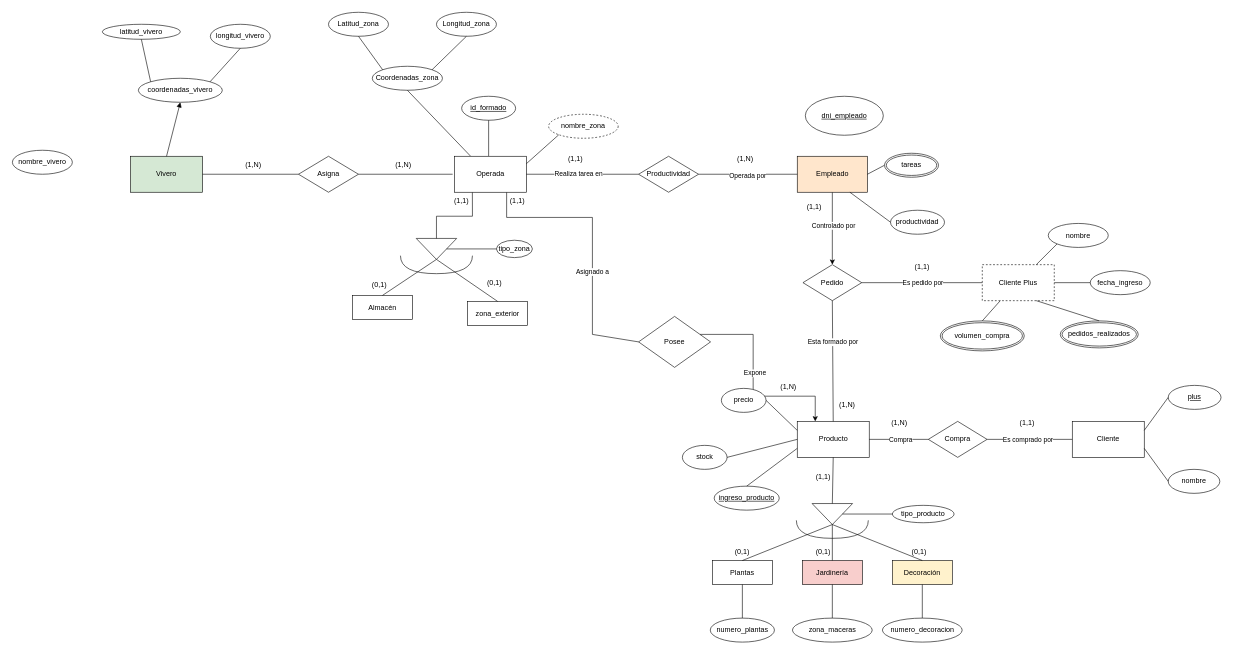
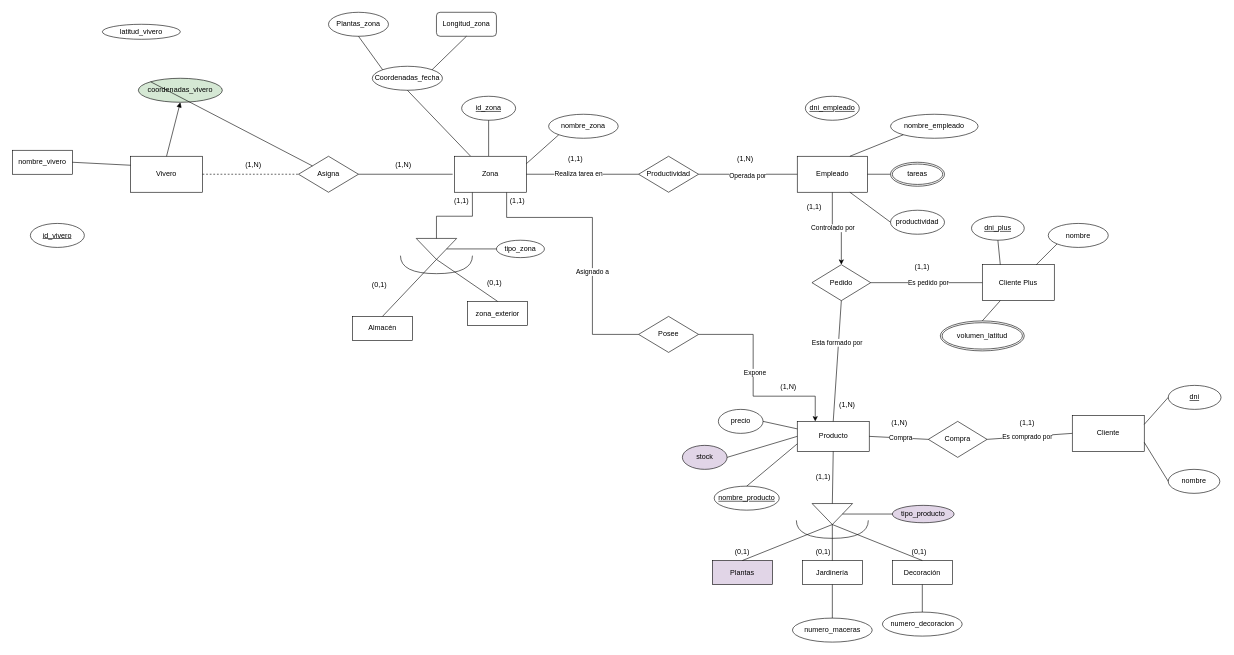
- <mxCell id="112" value="Latitud_zona" style="ellipse;whiteSpace=wrap;html=1;align=center;" parent="1" vertex="1"><mxGeometry x="547" y="20" width="100" height="40" as="geometry" /></mxCell>
+ <mxCell id="112" value="Plantas_zona" style="ellipse;whiteSpace=wrap;html=1;align=center;" parent="1" vertex="1"><mxGeometry x="547" y="20" width="100" height="40" as="geometry" /></mxCell>
- <mxCell id="113" value="Longitud_zona" style="ellipse;whiteSpace=wrap;html=1;align=center;" parent="1" vertex="1"><mxGeometry x="727" y="20" width="100" height="40" as="geometry" /></mxCell>
+ <mxCell id="113" value="Longitud_zona" style="whiteSpace=wrap;html=1;align=center;rounded=1;" parent="1" vertex="1"><mxGeometry x="727" y="20" width="100" height="40" as="geometry" /></mxCell>
- <mxCell id="24" value="longitud_vivero" style="ellipse;whiteSpace=wrap;html=1;align=center;" parent="1" vertex="1"><mxGeometry x="350" y="40" width="100" height="40" as="geometry" /></mxCell>
- <mxCell id="25" value="" style="endArrow=none;html=1;rounded=0;entryX=0.5;entryY=1;entryDx=0;entryDy=0;exitX=0;exitY=0;exitDx=0;exitDy=0;" parent="1" source="22" target="23" edge="1"><mxGeometry width="50" height="50" relative="1" as="geometry"><mxPoint x="-13" y="130" as="sourcePoint" /><mxPoint x="37" y="80" as="targetPoint" /></mxGeometry></mxCell>
+ <mxCell id="25" value="" style="endArrow=none;html=1;rounded=0;exitX=0;exitY=0;exitDx=0;exitDy=0;" parent="1" source="22" target="3" edge="1"><mxGeometry width="50" height="50" relative="1" as="geometry"><mxPoint x="-13" y="130" as="sourcePoint" /><mxPoint x="37" y="80" as="targetPoint" /></mxGeometry></mxCell>
- <mxCell id="26" value="" style="endArrow=none;html=1;rounded=0;entryX=0.5;entryY=1;entryDx=0;entryDy=0;exitX=1;exitY=0;exitDx=0;exitDy=0;" parent="1" source="22" target="24" edge="1"><mxGeometry width="50" height="50" relative="1" as="geometry"><mxPoint x="227" y="120" as="sourcePoint" /><mxPoint x="277" y="70" as="targetPoint" /></mxGeometry></mxCell>
- <mxCell id="111" value="Coordenadas_zona" style="ellipse;whiteSpace=wrap;html=1;align=center;" parent="1" vertex="1"><mxGeometry x="620" y="110" width="117" height="40" as="geometry" /></mxCell>
+ <mxCell id="111" value="Coordenadas_fecha" style="ellipse;whiteSpace=wrap;html=1;align=center;" parent="1" vertex="1"><mxGeometry x="620" y="110" width="117" height="40" as="geometry" /></mxCell>
- <mxCell id="22" value="coordenadas_vivero" style="ellipse;whiteSpace=wrap;html=1;align=center;" parent="1" vertex="1"><mxGeometry x="230" y="130" width="140" height="40" as="geometry" /></mxCell>
+ <mxCell id="22" value="coordenadas_vivero" style="ellipse;whiteSpace=wrap;html=1;align=center;fillColor=#d5e8d4;" parent="1" vertex="1"><mxGeometry x="230" y="130" width="140" height="40" as="geometry" /></mxCell>
- <mxCell id="18" value="id_formado" style="ellipse;whiteSpace=wrap;html=1;align=center;fontStyle=4;" parent="1" vertex="1"><mxGeometry x="769" y="160" width="90" height="40" as="geometry" /></mxCell>
+ <mxCell id="18" value="id_zona" style="ellipse;whiteSpace=wrap;html=1;align=center;fontStyle=4;" parent="1" vertex="1"><mxGeometry x="769" y="160" width="90" height="40" as="geometry" /></mxCell>
- <mxCell id="35" value="dni_empleado" style="ellipse;whiteSpace=wrap;html=1;align=center;fontStyle=4;" parent="1" vertex="1"><mxGeometry x="1342" y="160" width="130" height="65" as="geometry" /></mxCell>
+ <mxCell id="35" value="dni_empleado" style="ellipse;whiteSpace=wrap;html=1;align=center;fontStyle=4;" parent="1" vertex="1"><mxGeometry x="1342" y="160" width="90" height="40" as="geometry" /></mxCell>
- <mxCell id="19" value="nombre_zona" style="ellipse;whiteSpace=wrap;html=1;align=center;dashed=1;" parent="1" vertex="1"><mxGeometry x="914" y="190" width="116" height="40" as="geometry" /></mxCell>
+ <mxCell id="19" value="nombre_zona" style="ellipse;whiteSpace=wrap;html=1;align=center;" parent="1" vertex="1"><mxGeometry x="914" y="190" width="116" height="40" as="geometry" /></mxCell>
+ <mxCell id="36" value="nombre_empleado" style="ellipse;whiteSpace=wrap;html=1;align=center;" parent="1" vertex="1"><mxGeometry x="1484" y="190" width="146" height="40" as="geometry" /></mxCell>
+ <mxCell id="37" value="" style="endArrow=none;html=1;rounded=0;entryX=0;entryY=1;entryDx=0;entryDy=0;exitX=0.75;exitY=0;exitDx=0;exitDy=0;" parent="1" source="29" target="36" edge="1"><mxGeometry width="50" height="50" relative="1" as="geometry"><mxPoint x="1449" y="275" as="sourcePoint" /><mxPoint x="1409" y="230" as="targetPoint" /></mxGeometry></mxCell>
- <mxCell id="16" value="nombre_vivero" style="ellipse;whiteSpace=wrap;html=1;align=center;" parent="1" vertex="1"><mxGeometry x="20" y="250" width="100" height="40" as="geometry" /></mxCell>
+ <mxCell id="16" value="nombre_vivero" style="whiteSpace=wrap;html=1;align=center;rounded=0;" parent="1" vertex="1"><mxGeometry x="20" y="250" width="100" height="40" as="geometry" /></mxCell>
+ <mxCell id="17" value="" style="endArrow=none;html=1;rounded=0;exitX=0;exitY=0.25;exitDx=0;exitDy=0;entryX=1;entryY=0.5;entryDx=0;entryDy=0;" parent="1" source="2" target="16" edge="1"><mxGeometry width="50" height="50" relative="1" as="geometry"><mxPoint x="174" y="250" as="sourcePoint" /><mxPoint x="224" y="200" as="targetPoint" /></mxGeometry></mxCell>
- <mxCell id="39" value="tareas" style="ellipse;shape=doubleEllipse;margin=3;whiteSpace=wrap;html=1;align=center;" parent="1" vertex="1"><mxGeometry x="1474" y="255" width="90" height="40" as="geometry" /></mxCell>
+ <mxCell id="39" value="tareas" style="ellipse;shape=doubleEllipse;margin=3;whiteSpace=wrap;html=1;align=center;" parent="1" vertex="1"><mxGeometry x="1484" y="270" width="90" height="40" as="geometry" /></mxCell>
- <mxCell id="2" value="Vivero" style="whiteSpace=wrap;html=1;align=center;fillColor=#d5e8d4;" parent="1" vertex="1"><mxGeometry x="217" y="260" width="120" height="60" as="geometry" /></mxCell>
+ <mxCell id="2" value="Vivero" style="whiteSpace=wrap;html=1;align=center;" parent="1" vertex="1"><mxGeometry x="217" y="260" width="120" height="60" as="geometry" /></mxCell>
- <mxCell id="4" value="" style="endArrow=none;html=1;rounded=0;exitX=1;exitY=0.5;exitDx=0;exitDy=0;entryX=0;entryY=0.5;entryDx=0;entryDy=0;" parent="1" source="2" target="3" edge="1"><mxGeometry width="50" height="50" relative="1" as="geometry"><mxPoint x="274" y="230" as="sourcePoint" /><mxPoint x="324" y="180" as="targetPoint" /></mxGeometry></mxCell>
+ <mxCell id="4" value="" style="endArrow=none;html=1;rounded=0;exitX=1;exitY=0.5;exitDx=0;exitDy=0;entryX=0;entryY=0.5;entryDx=0;entryDy=0;dashed=1;" parent="1" source="2" target="3" edge="1"><mxGeometry width="50" height="50" relative="1" as="geometry"><mxPoint x="274" y="230" as="sourcePoint" /><mxPoint x="324" y="180" as="targetPoint" /></mxGeometry></mxCell>
- <mxCell id="117" value="Operada" style="whiteSpace=wrap;html=1;align=center;" parent="1" vertex="1"><mxGeometry x="757" y="260" width="120" height="60" as="geometry" /></mxCell>
+ <mxCell id="117" value="Zona" style="whiteSpace=wrap;html=1;align=center;" parent="1" vertex="1"><mxGeometry x="757" y="260" width="120" height="60" as="geometry" /></mxCell>
- <mxCell id="29" value="Empleado" style="whiteSpace=wrap;html=1;align=center;fillColor=#ffe6cc;" parent="1" vertex="1"><mxGeometry x="1328.5" y="260" width="117" height="60" as="geometry" /></mxCell>
+ <mxCell id="29" value="Empleado" style="whiteSpace=wrap;html=1;align=center;" parent="1" vertex="1"><mxGeometry x="1328.5" y="260" width="117" height="60" as="geometry" /></mxCell>
+ <mxCell id="47" value="dni_plus" style="ellipse;whiteSpace=wrap;html=1;align=center;fontStyle=4;" parent="1" vertex="1"><mxGeometry x="1619" y="360" width="88" height="40" as="geometry" /></mxCell>
+ <mxCell id="15" value="id_vivero" style="ellipse;whiteSpace=wrap;html=1;align=center;fontStyle=4;" parent="1" vertex="1"><mxGeometry x="50" y="372" width="90" height="40" as="geometry" /></mxCell>
- <mxCell id="13" value="tipo_zona" style="ellipse;whiteSpace=wrap;html=1;align=center;" parent="1" vertex="1"><mxGeometry x="827" y="400" width="60" height="29" as="geometry" /></mxCell>
+ <mxCell id="13" value="tipo_zona" style="ellipse;whiteSpace=wrap;html=1;align=center;" parent="1" vertex="1"><mxGeometry x="827" y="400" width="80" height="29" as="geometry" /></mxCell>
+ <mxCell id="55" value="" style="endArrow=none;html=1;rounded=0;entryX=0.5;entryY=1;entryDx=0;entryDy=0;exitX=0.25;exitY=0;exitDx=0;exitDy=0;" parent="1" source="50" target="47" edge="1"><mxGeometry width="50" height="50" relative="1" as="geometry"><mxPoint x="1587" y="462" as="sourcePoint" /><mxPoint x="1637" y="412" as="targetPoint" /></mxGeometry></mxCell>
- <mxCell id="43" value="Pedido" style="shape=rhombus;perimeter=rhombusPerimeter;whiteSpace=wrap;html=1;align=center;" parent="1" vertex="1"><mxGeometry x="1338" y="440.75" width="98" height="60" as="geometry" /></mxCell>
+ <mxCell id="43" value="Pedido" style="shape=rhombus;perimeter=rhombusPerimeter;whiteSpace=wrap;html=1;align=center;" parent="1" vertex="1"><mxGeometry x="1353" y="440.75" width="98" height="60" as="geometry" /></mxCell>
- <mxCell id="50" value="Cliente Plus" style="whiteSpace=wrap;html=1;align=center;dashed=1;" parent="1" vertex="1"><mxGeometry x="1637" y="440.75" width="120" height="60" as="geometry" /></mxCell>
+ <mxCell id="50" value="Cliente Plus" style="whiteSpace=wrap;html=1;align=center;" parent="1" vertex="1"><mxGeometry x="1637" y="440.75" width="120" height="60" as="geometry" /></mxCell>
- <mxCell id="57" value="" style="endArrow=none;html=1;rounded=0;exitX=1;exitY=0.5;exitDx=0;exitDy=0;entryX=0;entryY=0.5;entryDx=0;entryDy=0;" parent="1" source="50" target="49" edge="1"><mxGeometry width="50" height="50" relative="1" as="geometry"><mxPoint x="1787" y="462" as="sourcePoint" /><mxPoint x="1837" y="412" as="targetPoint" /></mxGeometry></mxCell>
- <mxCell id="49" value="fecha_ingreso" style="ellipse;whiteSpace=wrap;html=1;align=center;" parent="1" vertex="1"><mxGeometry x="1817" y="450.75" width="100" height="40" as="geometry" /></mxCell>
- <mxCell id="8" value="Almacén" style="whiteSpace=wrap;html=1;align=center;" parent="1" vertex="1"><mxGeometry x="587" y="492" width="100" height="40" as="geometry" /></mxCell>
+ <mxCell id="8" value="Almacén" style="whiteSpace=wrap;html=1;align=center;" parent="1" vertex="1"><mxGeometry x="587" y="527" width="100" height="40" as="geometry" /></mxCell>
- <mxCell id="58" value="" style="endArrow=none;html=1;rounded=0;entryX=0.75;entryY=1;entryDx=0;entryDy=0;exitX=0.5;exitY=0;exitDx=0;exitDy=0;" parent="1" source="54" target="50" edge="1"><mxGeometry width="50" height="50" relative="1" as="geometry"><mxPoint x="1687" y="572" as="sourcePoint" /><mxPoint x="1737" y="522" as="targetPoint" /></mxGeometry></mxCell>
- <mxCell id="54" value="pedidos_realizados" style="ellipse;shape=doubleEllipse;margin=3;whiteSpace=wrap;html=1;align=center;" parent="1" vertex="1"><mxGeometry x="1767" y="534.5" width="130" height="45" as="geometry" /></mxCell>
- <mxCell id="53" value="volumen_compra" style="ellipse;shape=doubleEllipse;margin=3;whiteSpace=wrap;html=1;align=center;" parent="1" vertex="1"><mxGeometry x="1567" y="534.5" width="140" height="50" as="geometry" /></mxCell>
+ <mxCell id="53" value="volumen_latitud" style="ellipse;shape=doubleEllipse;margin=3;whiteSpace=wrap;html=1;align=center;" parent="1" vertex="1"><mxGeometry x="1567" y="534.5" width="140" height="50" as="geometry" /></mxCell>
- <mxCell id="72" value="Posee" style="shape=rhombus;perimeter=rhombusPerimeter;whiteSpace=wrap;html=1;align=center;" parent="1" vertex="1"><mxGeometry x="1064" y="527" width="120" height="85" as="geometry" /></mxCell>
+ <mxCell id="72" value="Posee" style="shape=rhombus;perimeter=rhombusPerimeter;whiteSpace=wrap;html=1;align=center;" parent="1" vertex="1"><mxGeometry x="1064" y="527" width="100" height="60" as="geometry" /></mxCell>
- <mxCell id="66" value="plus" style="ellipse;whiteSpace=wrap;html=1;align=center;fontStyle=4;" parent="1" vertex="1"><mxGeometry x="1947" y="642" width="88" height="40" as="geometry" /></mxCell>
+ <mxCell id="66" value="dni" style="ellipse;whiteSpace=wrap;html=1;align=center;fontStyle=4;" parent="1" vertex="1"><mxGeometry x="1947" y="642" width="88" height="40" as="geometry" /></mxCell>
- <mxCell id="118" value="precio" style="ellipse;whiteSpace=wrap;html=1;align=center;" parent="1" vertex="1"><mxGeometry x="1202" y="647" width="74.5" height="40" as="geometry" /></mxCell>
+ <mxCell id="118" value="precio" style="ellipse;whiteSpace=wrap;html=1;align=center;" parent="1" vertex="1"><mxGeometry x="1197" y="682" width="74.5" height="40" as="geometry" /></mxCell>
- <mxCell id="42" value="Producto" style="whiteSpace=wrap;html=1;align=center;" parent="1" vertex="1"><mxGeometry x="1328.5" y="702" width="120" height="60" as="geometry" /></mxCell>
+ <mxCell id="42" value="Producto" style="whiteSpace=wrap;html=1;align=center;" parent="1" vertex="1"><mxGeometry x="1328.5" y="702" width="120" height="50" as="geometry" /></mxCell>
- <mxCell id="46" value="Cliente" style="whiteSpace=wrap;html=1;align=center;" parent="1" vertex="1"><mxGeometry x="1787" y="702" width="120" height="60" as="geometry" /></mxCell>
+ <mxCell id="46" value="Cliente" style="whiteSpace=wrap;html=1;align=center;" parent="1" vertex="1"><mxGeometry x="1787" y="692" width="120" height="60" as="geometry" /></mxCell>
- <mxCell id="119" value="stock" style="ellipse;whiteSpace=wrap;html=1;align=center;" parent="1" vertex="1"><mxGeometry x="1137" y="742" width="74.5" height="40" as="geometry" /></mxCell>
+ <mxCell id="119" value="stock" style="ellipse;whiteSpace=wrap;html=1;align=center;fillColor=#e1d5e7;" parent="1" vertex="1"><mxGeometry x="1137" y="742" width="74.5" height="40" as="geometry" /></mxCell>
- <mxCell id="120" value="ingreso_producto" style="ellipse;whiteSpace=wrap;html=1;align=center;fontStyle=4;" parent="1" vertex="1"><mxGeometry x="1190" y="810" width="108.5" height="40" as="geometry" /></mxCell>
+ <mxCell id="120" value="nombre_producto" style="ellipse;whiteSpace=wrap;html=1;align=center;fontStyle=4;" parent="1" vertex="1"><mxGeometry x="1190" y="810" width="108.5" height="40" as="geometry" /></mxCell>
- <mxCell id="81" value="tipo_producto" style="ellipse;whiteSpace=wrap;html=1;align=center;" parent="1" vertex="1"><mxGeometry x="1487" y="842" width="103" height="29" as="geometry" /></mxCell>
+ <mxCell id="81" value="tipo_producto" style="ellipse;whiteSpace=wrap;html=1;align=center;fillColor=#e1d5e7;" parent="1" vertex="1"><mxGeometry x="1487" y="842" width="103" height="29" as="geometry" /></mxCell>
- <mxCell id="76" value="Plantas" style="whiteSpace=wrap;html=1;align=center;" parent="1" vertex="1"><mxGeometry x="1187" y="934" width="100" height="40" as="geometry" /></mxCell>
+ <mxCell id="76" value="Plantas" style="whiteSpace=wrap;html=1;align=center;fillColor=#e1d5e7;" parent="1" vertex="1"><mxGeometry x="1187" y="934" width="100" height="40" as="geometry" /></mxCell>
- <mxCell id="77" value="Jardinería" style="whiteSpace=wrap;html=1;align=center;fillColor=#f8cecc;" parent="1" vertex="1"><mxGeometry x="1337" y="934" width="100" height="40" as="geometry" /></mxCell>
+ <mxCell id="77" value="Jardinería" style="whiteSpace=wrap;html=1;align=center;" parent="1" vertex="1"><mxGeometry x="1337" y="934" width="100" height="40" as="geometry" /></mxCell>
- <mxCell id="84" value="Decoración" style="whiteSpace=wrap;html=1;align=center;fillColor=#fff2cc;" parent="1" vertex="1"><mxGeometry x="1487" y="934" width="100" height="40" as="geometry" /></mxCell>
+ <mxCell id="84" value="Decoración" style="whiteSpace=wrap;html=1;align=center;" parent="1" vertex="1"><mxGeometry x="1487" y="934" width="100" height="40" as="geometry" /></mxCell>
- <mxCell id="87" value="" style="endArrow=none;html=1;rounded=0;entryX=0.5;entryY=1;entryDx=0;entryDy=0;exitX=0.5;exitY=0;exitDx=0;exitDy=0;" parent="1" source="86" target="76" edge="1"><mxGeometry width="50" height="50" relative="1" as="geometry"><mxPoint x="1117" y="1040" as="sourcePoint" /><mxPoint x="1167" y="990" as="targetPoint" /></mxGeometry></mxCell>
- <mxCell id="86" value="numero_plantas" style="ellipse;whiteSpace=wrap;html=1;align=center;" parent="1" vertex="1"><mxGeometry x="1183.5" y="1030" width="107" height="40" as="geometry" /></mxCell>
- <mxCell id="88" value="zona_maceras" style="ellipse;whiteSpace=wrap;html=1;align=center;" parent="1" vertex="1"><mxGeometry x="1320.5" y="1030" width="133" height="40" as="geometry" /></mxCell>
+ <mxCell id="88" value="numero_maceras" style="ellipse;whiteSpace=wrap;html=1;align=center;" parent="1" vertex="1"><mxGeometry x="1320.5" y="1030" width="133" height="40" as="geometry" /></mxCell>
- <mxCell id="90" value="numero_decoracion" style="ellipse;whiteSpace=wrap;html=1;align=center;" parent="1" vertex="1"><mxGeometry x="1470.5" y="1030" width="133" height="40" as="geometry" /></mxCell>
+ <mxCell id="90" value="numero_decoracion" style="ellipse;whiteSpace=wrap;html=1;align=center;" parent="1" vertex="1"><mxGeometry x="1470.5" y="1020" width="133" height="40" as="geometry" /></mxCell>
